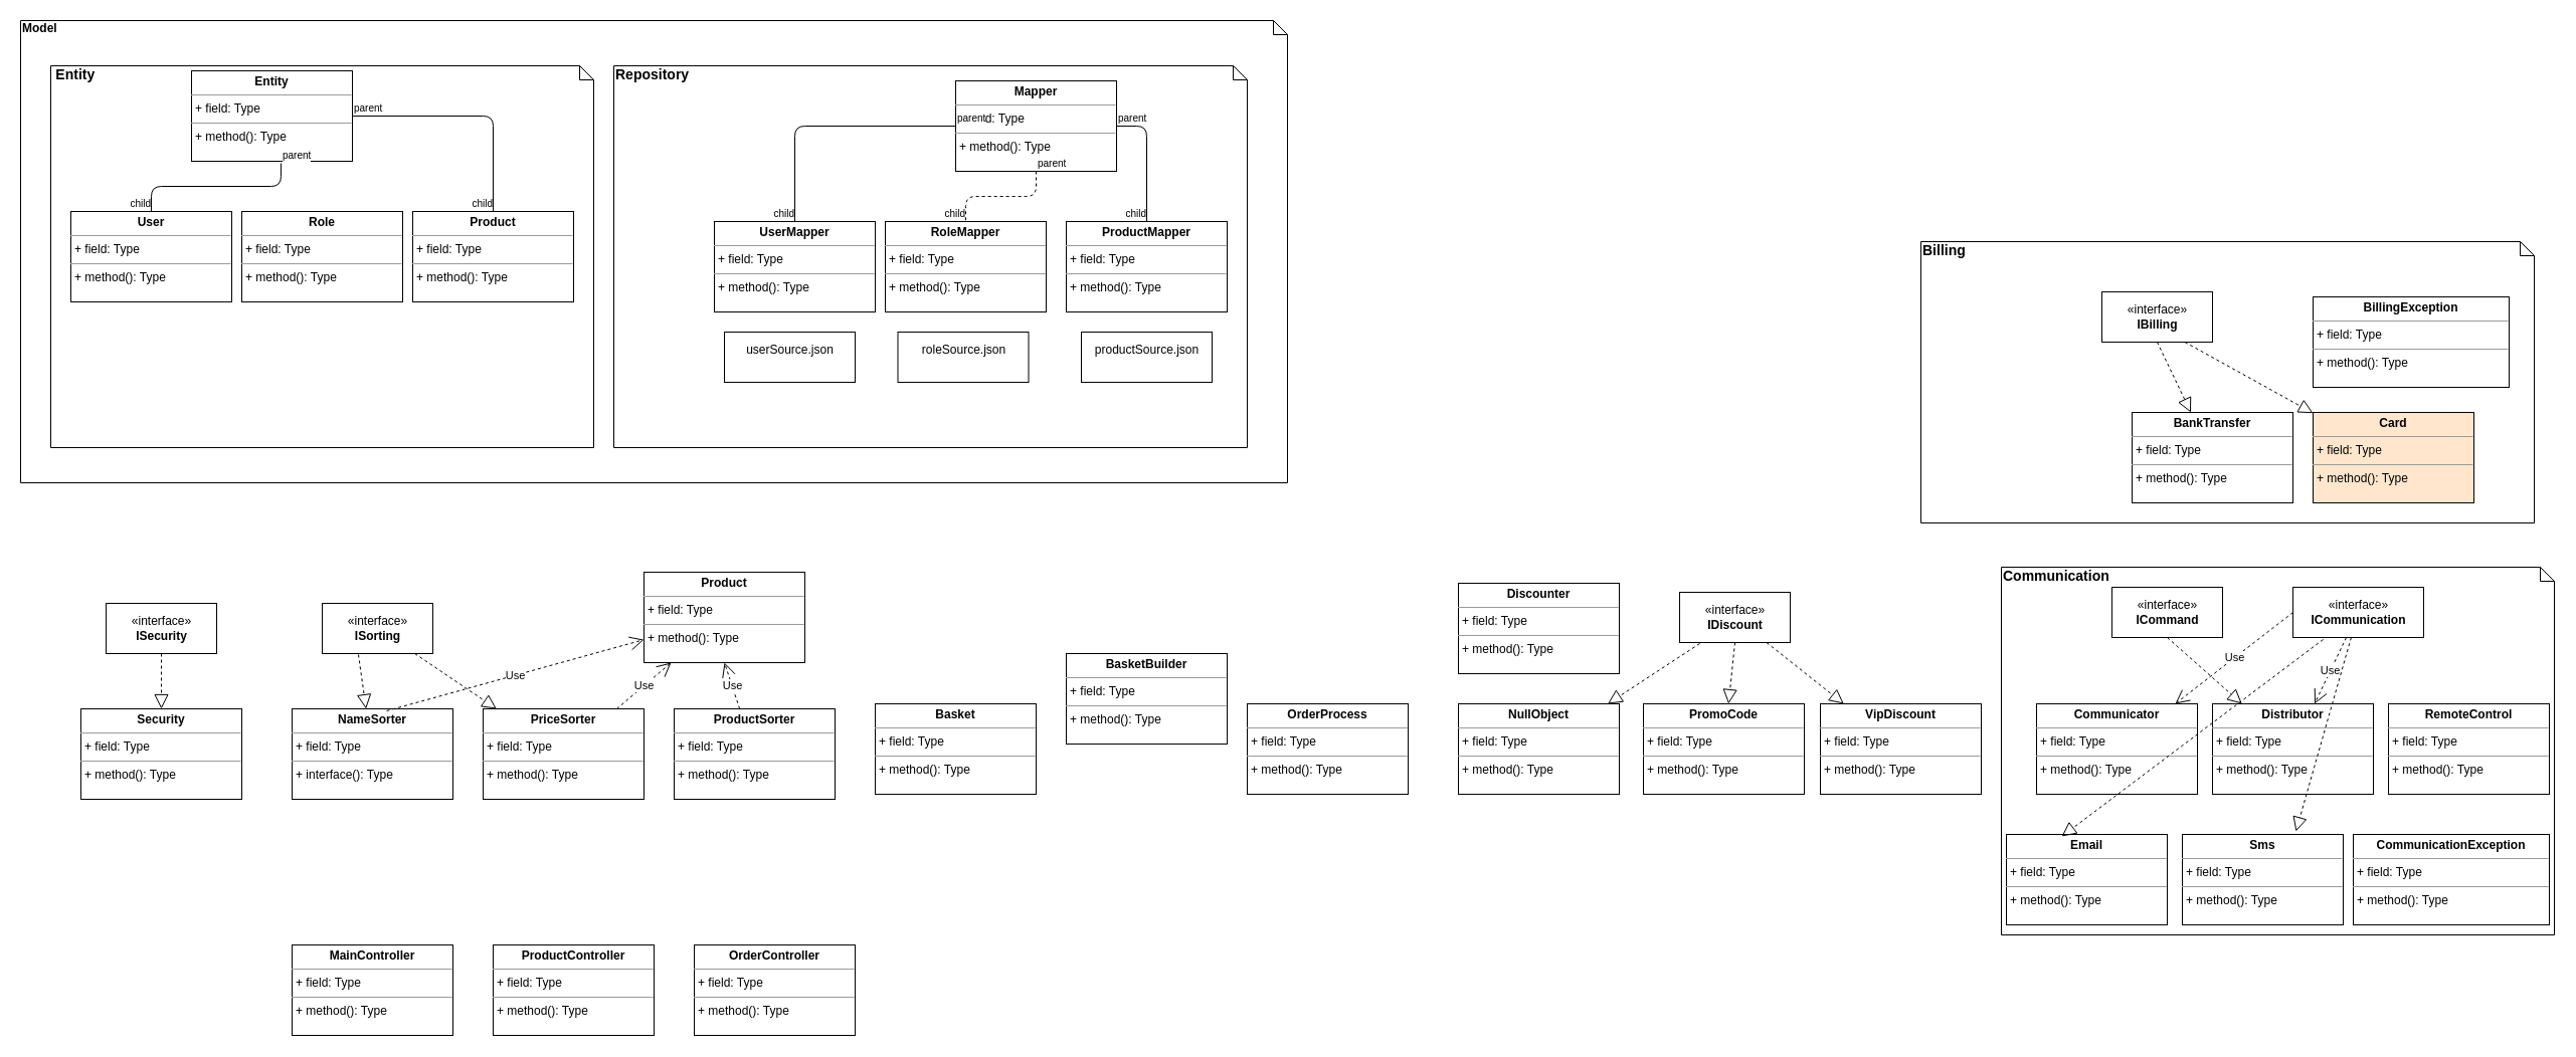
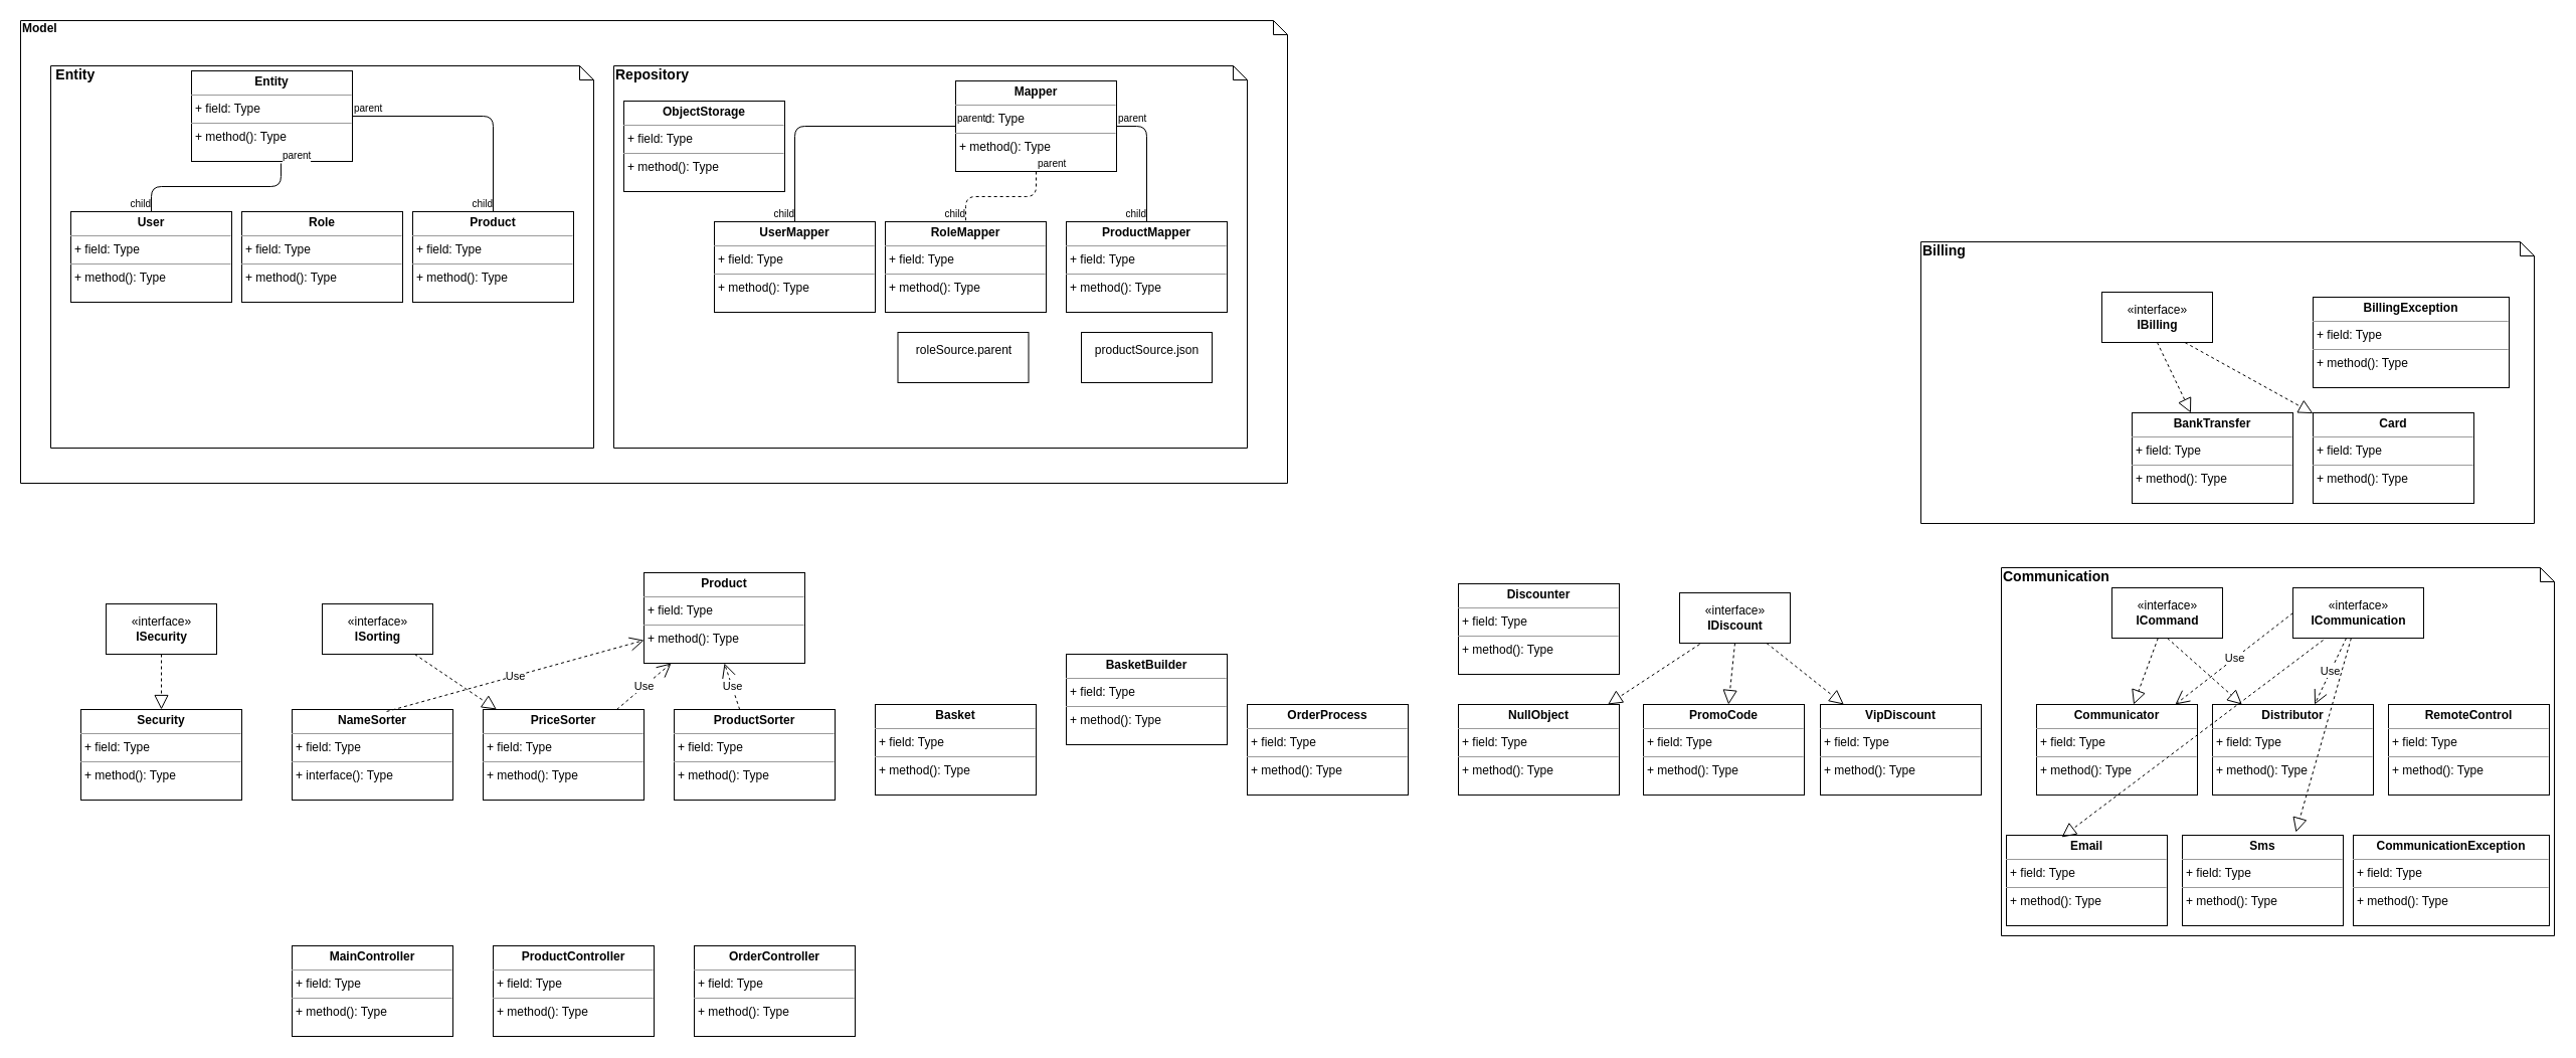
+ <mxCell id="31" value="&lt;p style=&quot;margin: 0px ; margin-top: 4px ; text-align: center&quot;&gt;&lt;b&gt;ObjectStorage&lt;/b&gt;&lt;br&gt;&lt;/p&gt;&lt;hr size=&quot;1&quot;&gt;&lt;p style=&quot;margin: 0px ; margin-left: 4px&quot;&gt;+ field: Type&lt;/p&gt;&lt;hr size=&quot;1&quot;&gt;&lt;p style=&quot;margin: 0px ; margin-left: 4px&quot;&gt;+ method(): Type&lt;/p&gt;" style="verticalAlign=top;align=left;overflow=fill;fontSize=12;fontFamily=Helvetica;html=1;" parent="1" vertex="1"><mxGeometry x="620" y="100" width="160" height="90" as="geometry" /></mxCell>
- <mxCell id="46" value="&lt;div&gt;userSource.json&lt;/div&gt;&lt;div&gt;&lt;br&gt;&lt;/div&gt;" style="html=1;gradientColor=#ffffff;align=center;" vertex="1" parent="1"><mxGeometry x="720" y="330" width="130" height="50" as="geometry" /></mxCell>
- <mxCell id="47" value="&lt;div&gt;roleSource.json&lt;/div&gt;&lt;div&gt;&lt;br&gt;&lt;/div&gt;" style="html=1;gradientColor=#ffffff;align=center;" vertex="1" parent="1"><mxGeometry x="892.5" y="330" width="130" height="50" as="geometry" /></mxCell>
+ <mxCell id="47" value="&lt;div&gt;roleSource.parent&lt;/div&gt;&lt;div&gt;&lt;br&gt;&lt;/div&gt;" style="html=1;gradientColor=#ffffff;align=center;" vertex="1" parent="1"><mxGeometry x="892.5" y="330" width="130" height="50" as="geometry" /></mxCell>
- <mxCell id="76" value="&lt;p style=&quot;margin: 0px ; margin-top: 4px ; text-align: center&quot;&gt;&lt;b&gt;Card&lt;/b&gt;&lt;/p&gt;&lt;hr size=&quot;1&quot;&gt;&lt;p style=&quot;margin: 0px ; margin-left: 4px&quot;&gt;+ field: Type&lt;/p&gt;&lt;hr size=&quot;1&quot;&gt;&lt;p style=&quot;margin: 0px ; margin-left: 4px&quot;&gt;+ method(): Type&lt;/p&gt;" style="verticalAlign=top;align=left;overflow=fill;fontSize=12;fontFamily=Helvetica;html=1;fillColor=#ffe6cc;" vertex="1" parent="1"><mxGeometry x="2300" y="410" width="160" height="90" as="geometry" /></mxCell>
+ <mxCell id="76" value="&lt;p style=&quot;margin: 0px ; margin-top: 4px ; text-align: center&quot;&gt;&lt;b&gt;Card&lt;/b&gt;&lt;/p&gt;&lt;hr size=&quot;1&quot;&gt;&lt;p style=&quot;margin: 0px ; margin-left: 4px&quot;&gt;+ field: Type&lt;/p&gt;&lt;hr size=&quot;1&quot;&gt;&lt;p style=&quot;margin: 0px ; margin-left: 4px&quot;&gt;+ method(): Type&lt;/p&gt;" style="verticalAlign=top;align=left;overflow=fill;fontSize=12;fontFamily=Helvetica;html=1;" vertex="1" parent="1"><mxGeometry x="2300" y="410" width="160" height="90" as="geometry" /></mxCell>
+ <mxCell id="71" value="" style="endArrow=block;dashed=1;endFill=0;endSize=12;html=1;" edge="1" parent="1" source="61" target="65"><mxGeometry width="160" relative="1" as="geometry"><mxPoint x="1780.305" y="659" as="sourcePoint" /><mxPoint x="1866.45" y="720" as="targetPoint" /></mxGeometry></mxCell>
- <mxCell id="40" value="" style="endArrow=block;dashed=1;endFill=0;endSize=12;html=1;exitX=0.327;exitY=1.02;exitDx=0;exitDy=0;exitPerimeter=0;" edge="1" parent="1" source="35" target="34"><mxGeometry width="160" relative="1" as="geometry"><mxPoint x="180" y="670" as="sourcePoint" /><mxPoint x="180" y="725" as="targetPoint" /></mxGeometry></mxCell>
